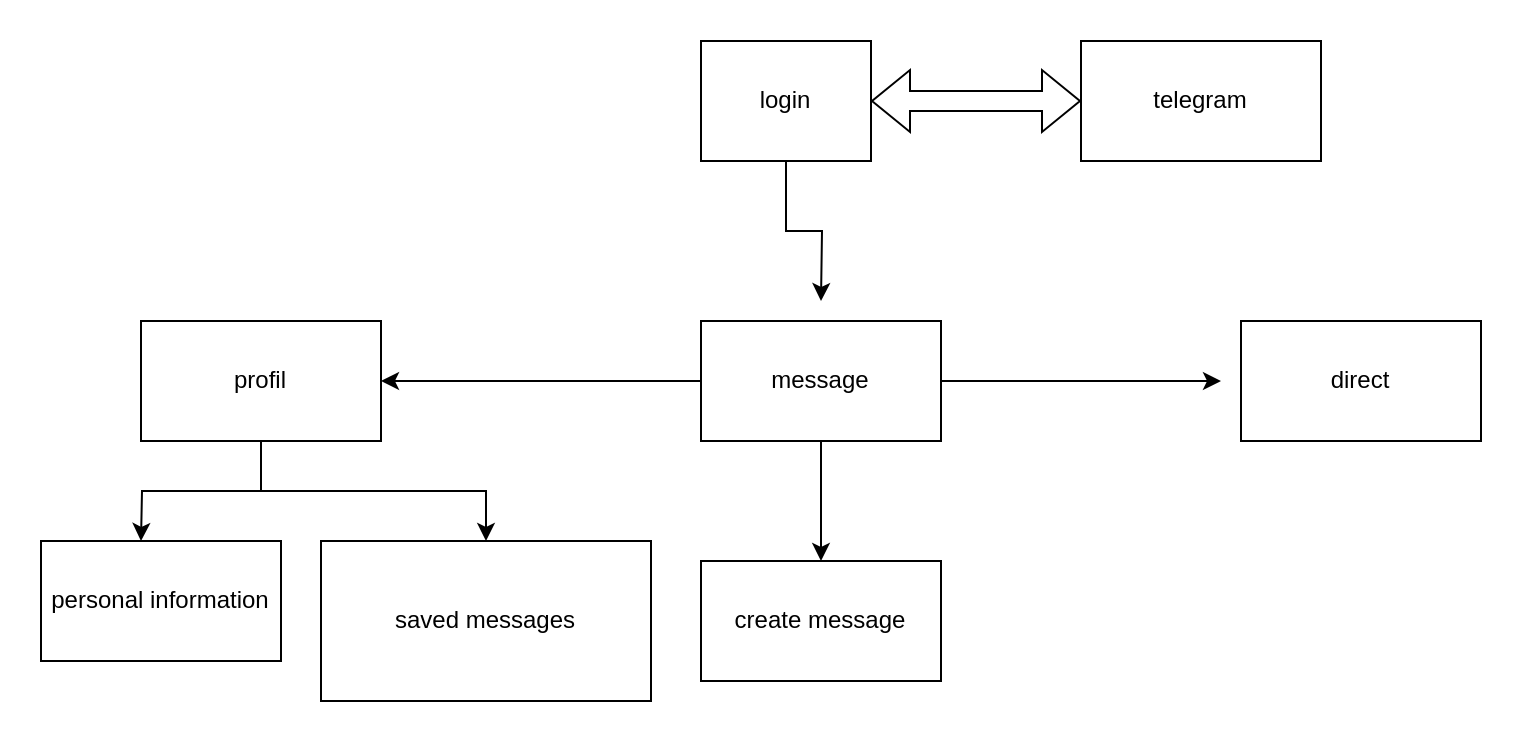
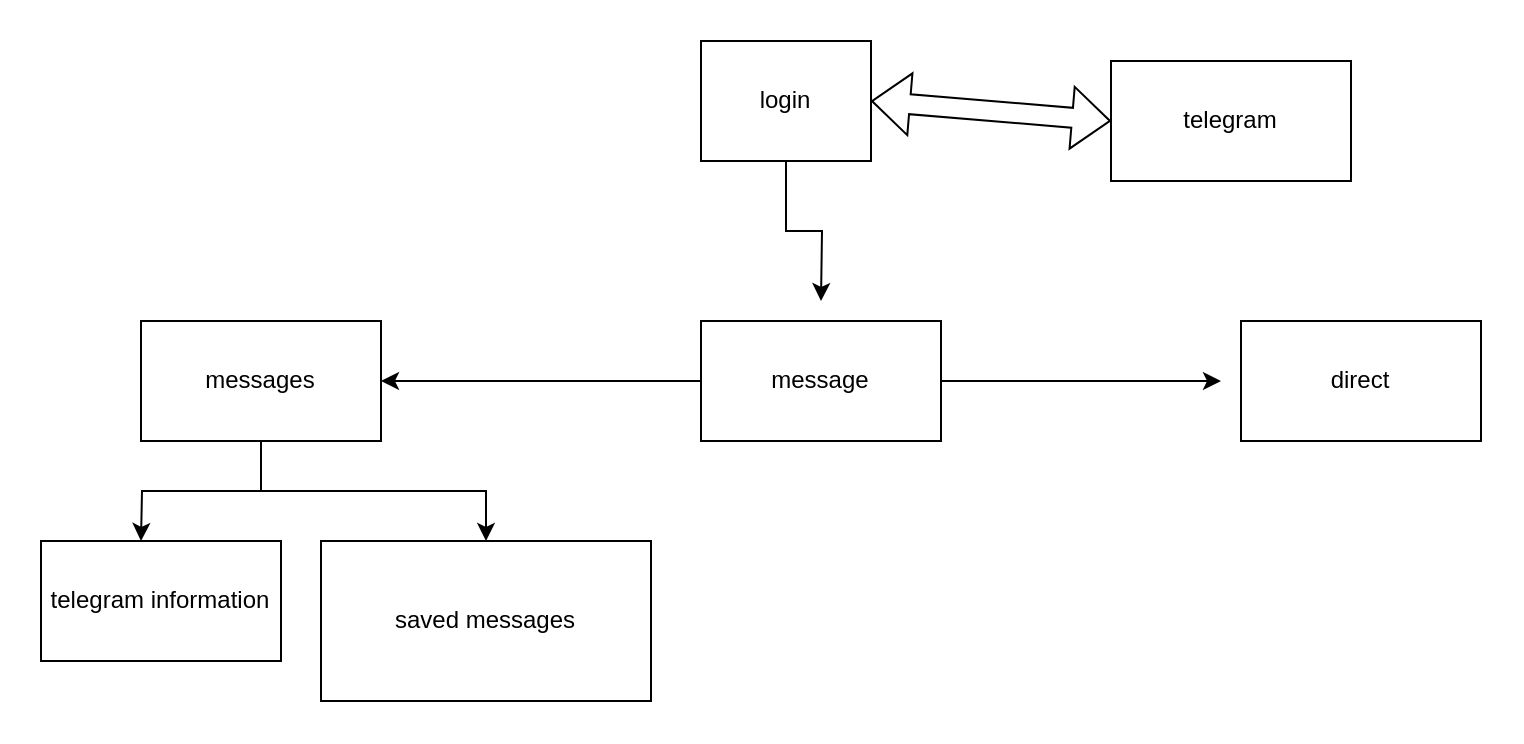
- <mxCell id="4" value="telegram" style="rounded=0;whiteSpace=wrap;html=1;" vertex="1" parent="1"><mxGeometry x="540" y="20" width="120" height="60" as="geometry" /></mxCell>
+ <mxCell id="4" value="telegram" style="rounded=0;whiteSpace=wrap;html=1;" vertex="1" parent="1"><mxGeometry x="555" y="30" width="120" height="60" as="geometry" /></mxCell>
- <mxCell id="13" value="profil" style="rounded=0;whiteSpace=wrap;html=1;" vertex="1" parent="1"><mxGeometry x="70" y="160" width="120" height="60" as="geometry" /></mxCell>
+ <mxCell id="13" value="messages" style="rounded=0;whiteSpace=wrap;html=1;" vertex="1" parent="1"><mxGeometry x="70" y="160" width="120" height="60" as="geometry" /></mxCell>
- <mxCell id="8" style="edgeStyle=orthogonalEdgeStyle;rounded=0;orthogonalLoop=1;jettySize=auto;html=1;" edge="1" parent="1" source="9" target="16"><mxGeometry relative="1" as="geometry"><mxPoint x="410" y="310" as="targetPoint" /></mxGeometry></mxCell>
- <mxCell id="14" value="personal information" style="rounded=0;whiteSpace=wrap;html=1;" vertex="1" parent="1"><mxGeometry x="20" y="270" width="120" height="60" as="geometry" /></mxCell>
+ <mxCell id="14" value="telegram information" style="rounded=0;whiteSpace=wrap;html=1;" vertex="1" parent="1"><mxGeometry x="20" y="270" width="120" height="60" as="geometry" /></mxCell>
- <mxCell id="16" value="create message" style="rounded=0;whiteSpace=wrap;html=1;" vertex="1" parent="1"><mxGeometry x="350" y="280" width="120" height="60" as="geometry" /></mxCell>
